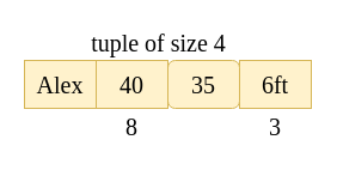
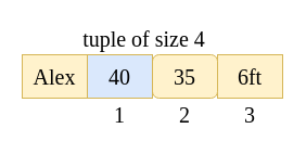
- <mxCell id="5" value="40" style="whiteSpace=wrap;html=1;startSize=0;fontSize=20;fontFamily=Comic Sans MS;fillColor=#fff2cc;strokeColor=#d6b656;movable=1;resizable=1;rotatable=1;deletable=1;editable=1;connectable=1;" vertex="1" parent="1"><mxGeometry x="80" y="50" width="60" height="40" as="geometry" /></mxCell>
+ <mxCell id="5" value="40" style="whiteSpace=wrap;html=1;startSize=0;fontSize=20;fontFamily=Comic Sans MS;fillColor=#dae8fc;strokeColor=#d6b656;movable=1;resizable=1;rotatable=1;deletable=1;editable=1;connectable=1;" vertex="1" parent="1"><mxGeometry x="80" y="50" width="60" height="40" as="geometry" /></mxCell>
- <mxCell id="7" value="8" style="text;html=1;strokeColor=none;fillColor=none;align=center;verticalAlign=middle;whiteSpace=wrap;rounded=0;fontFamily=Comic Sans MS;fontSize=20;movable=1;resizable=1;rotatable=1;deletable=1;editable=1;connectable=1;" vertex="1" parent="1"><mxGeometry x="80" y="90" width="60" height="30" as="geometry" /></mxCell>
+ <mxCell id="7" value="1" style="text;html=1;strokeColor=none;fillColor=none;align=center;verticalAlign=middle;whiteSpace=wrap;rounded=0;fontFamily=Comic Sans MS;fontSize=20;movable=1;resizable=1;rotatable=1;deletable=1;editable=1;connectable=1;" vertex="1" parent="1"><mxGeometry x="80" y="90" width="60" height="30" as="geometry" /></mxCell>
+ <mxCell id="8" value="2" style="text;html=1;strokeColor=none;fillColor=none;align=center;verticalAlign=middle;whiteSpace=wrap;rounded=0;fontFamily=Comic Sans MS;fontSize=20;movable=1;resizable=1;rotatable=1;deletable=1;editable=1;connectable=1;" vertex="1" parent="1"><mxGeometry x="140" y="90" width="60" height="30" as="geometry" /></mxCell>
